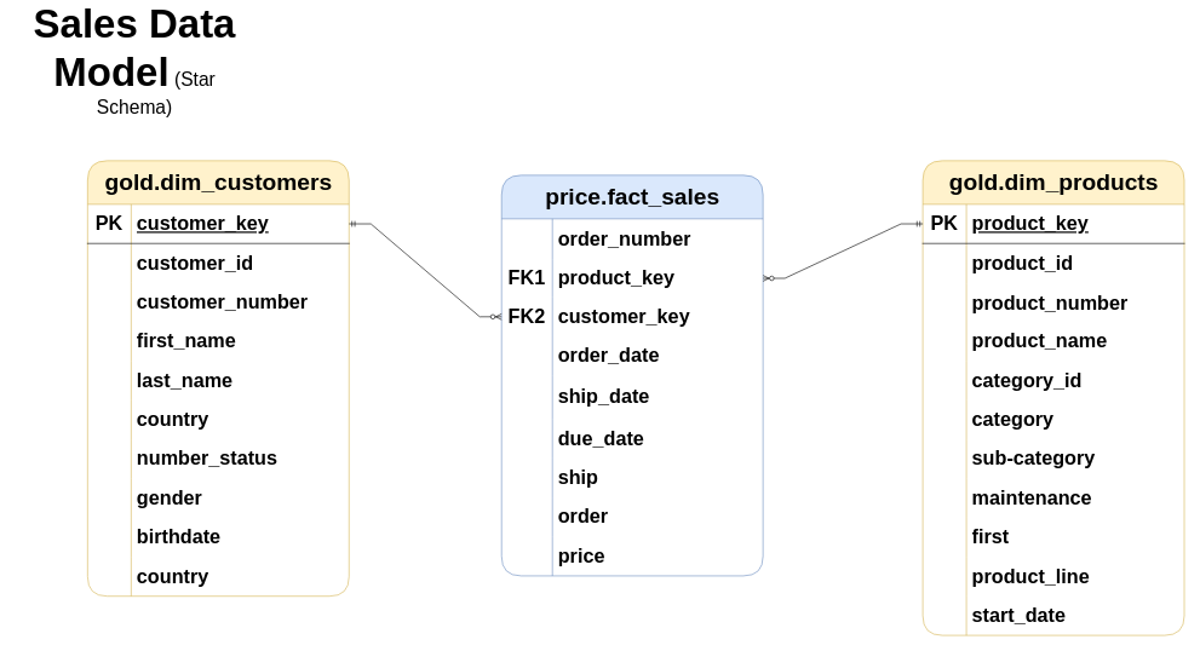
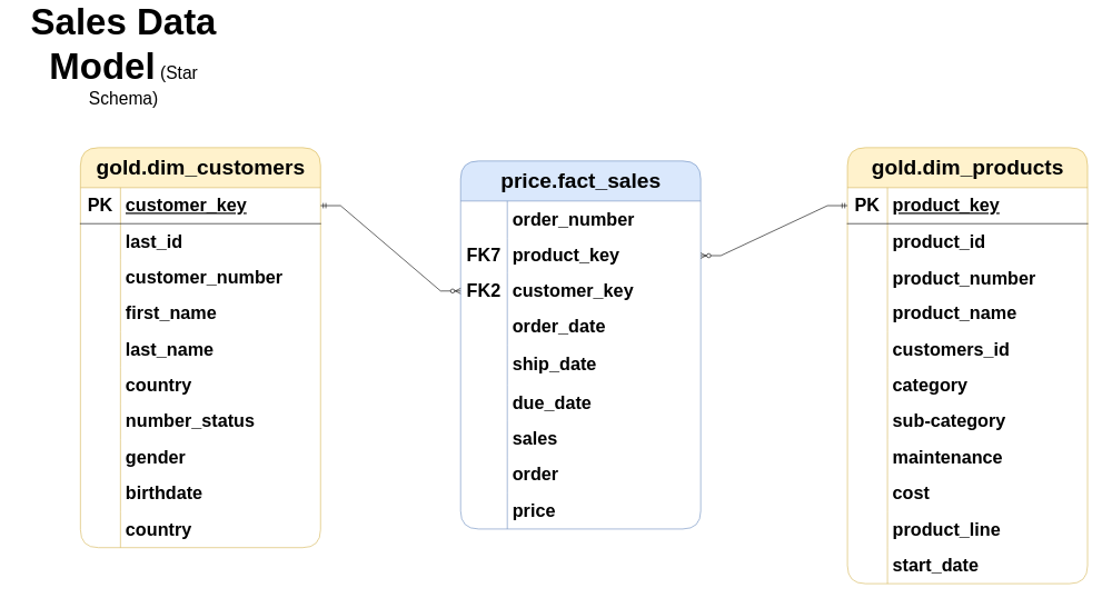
- <mxCell id="9" value="customer_id" style="shape=partialRectangle;connectable=0;fillColor=none;top=0;left=0;bottom=0;right=0;align=left;spacingLeft=6;overflow=hidden;whiteSpace=wrap;html=1;fontSize=27;fontStyle=1" parent="7" vertex="1"><mxGeometry x="60" width="300" height="54" as="geometry"><mxRectangle width="300" height="54" as="alternateBounds" /></mxGeometry></mxCell>
+ <mxCell id="9" value="last_id" style="shape=partialRectangle;connectable=0;fillColor=none;top=0;left=0;bottom=0;right=0;align=left;spacingLeft=6;overflow=hidden;whiteSpace=wrap;html=1;fontSize=27;fontStyle=1" parent="7" vertex="1"><mxGeometry x="60" width="300" height="54" as="geometry"><mxRectangle width="300" height="54" as="alternateBounds" /></mxGeometry></mxCell>
- <mxCell id="73" value="FK1" style="shape=partialRectangle;connectable=0;fillColor=none;top=0;left=0;bottom=0;right=0;editable=1;overflow=hidden;whiteSpace=wrap;html=1;fontSize=27;fontStyle=1" parent="72" vertex="1"><mxGeometry width="70" height="52" as="geometry"><mxRectangle width="70" height="52" as="alternateBounds" /></mxGeometry></mxCell>
+ <mxCell id="73" value="FK7" style="shape=partialRectangle;connectable=0;fillColor=none;top=0;left=0;bottom=0;right=0;editable=1;overflow=hidden;whiteSpace=wrap;html=1;fontSize=27;fontStyle=1" parent="72" vertex="1"><mxGeometry width="70" height="52" as="geometry"><mxRectangle width="70" height="52" as="alternateBounds" /></mxGeometry></mxCell>
- <mxCell id="49" value="category_id" style="shape=partialRectangle;connectable=0;fillColor=none;top=0;left=0;bottom=0;right=0;align=left;spacingLeft=6;overflow=hidden;whiteSpace=wrap;html=1;fontSize=27;fontStyle=1" parent="47" vertex="1"><mxGeometry x="60" width="300" height="54" as="geometry"><mxRectangle width="300" height="54" as="alternateBounds" /></mxGeometry></mxCell>
+ <mxCell id="49" value="customers_id" style="shape=partialRectangle;connectable=0;fillColor=none;top=0;left=0;bottom=0;right=0;align=left;spacingLeft=6;overflow=hidden;whiteSpace=wrap;html=1;fontSize=27;fontStyle=1" parent="47" vertex="1"><mxGeometry x="60" width="300" height="54" as="geometry"><mxRectangle width="300" height="54" as="alternateBounds" /></mxGeometry></mxCell>
- <mxCell id="89" value="ship" style="shape=partialRectangle;connectable=0;fillColor=none;top=0;left=0;bottom=0;right=0;align=left;spacingLeft=6;overflow=hidden;whiteSpace=wrap;html=1;fontSize=27;fontStyle=1" parent="87" vertex="1"><mxGeometry x="70" width="290" height="54" as="geometry"><mxRectangle width="290" height="54" as="alternateBounds" /></mxGeometry></mxCell>
+ <mxCell id="89" value="sales" style="shape=partialRectangle;connectable=0;fillColor=none;top=0;left=0;bottom=0;right=0;align=left;spacingLeft=6;overflow=hidden;whiteSpace=wrap;html=1;fontSize=27;fontStyle=1" parent="87" vertex="1"><mxGeometry x="70" width="290" height="54" as="geometry"><mxRectangle width="290" height="54" as="alternateBounds" /></mxGeometry></mxCell>
- <mxCell id="61" value="first" style="shape=partialRectangle;connectable=0;fillColor=none;top=0;left=0;bottom=0;right=0;align=left;spacingLeft=6;overflow=hidden;whiteSpace=wrap;html=1;fontSize=27;fontStyle=1" parent="59" vertex="1"><mxGeometry x="60" width="300" height="54" as="geometry"><mxRectangle width="300" height="54" as="alternateBounds" /></mxGeometry></mxCell>
+ <mxCell id="61" value="cost" style="shape=partialRectangle;connectable=0;fillColor=none;top=0;left=0;bottom=0;right=0;align=left;spacingLeft=6;overflow=hidden;whiteSpace=wrap;html=1;fontSize=27;fontStyle=1" parent="59" vertex="1"><mxGeometry x="60" width="300" height="54" as="geometry"><mxRectangle width="300" height="54" as="alternateBounds" /></mxGeometry></mxCell>
